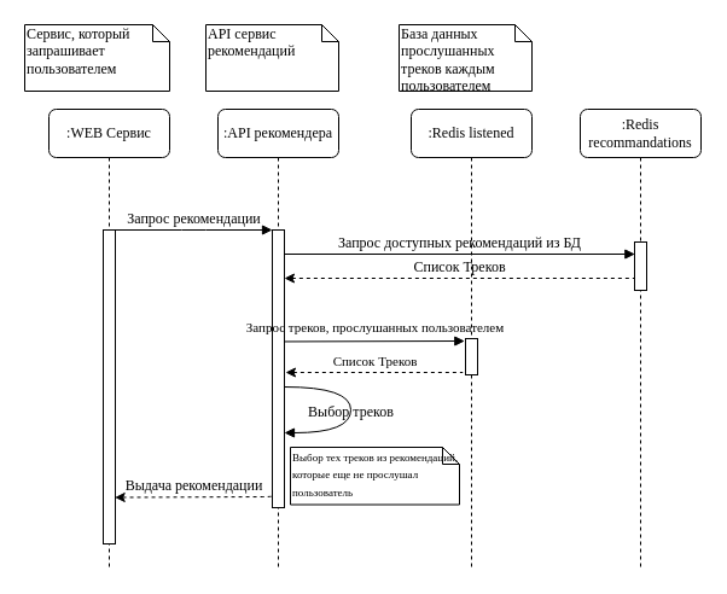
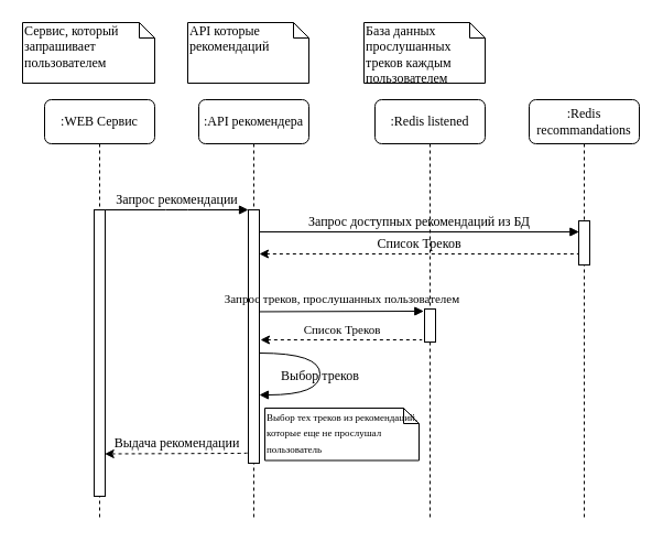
- <mxCell id="16" value="API сервис рекомендаций" style="shape=note;whiteSpace=wrap;html=1;size=14;verticalAlign=top;align=left;spacingTop=-6;rounded=0;shadow=0;comic=0;labelBackgroundColor=none;strokeWidth=1;fontFamily=Verdana;fontSize=12" parent="1" vertex="1"><mxGeometry x="170" y="20" width="110" height="55" as="geometry" /></mxCell>
+ <mxCell id="16" value="API которые рекомендаций" style="shape=note;whiteSpace=wrap;html=1;size=14;verticalAlign=top;align=left;spacingTop=-6;rounded=0;shadow=0;comic=0;labelBackgroundColor=none;strokeWidth=1;fontFamily=Verdana;fontSize=12" parent="1" vertex="1"><mxGeometry x="170" y="20" width="110" height="55" as="geometry" /></mxCell>
